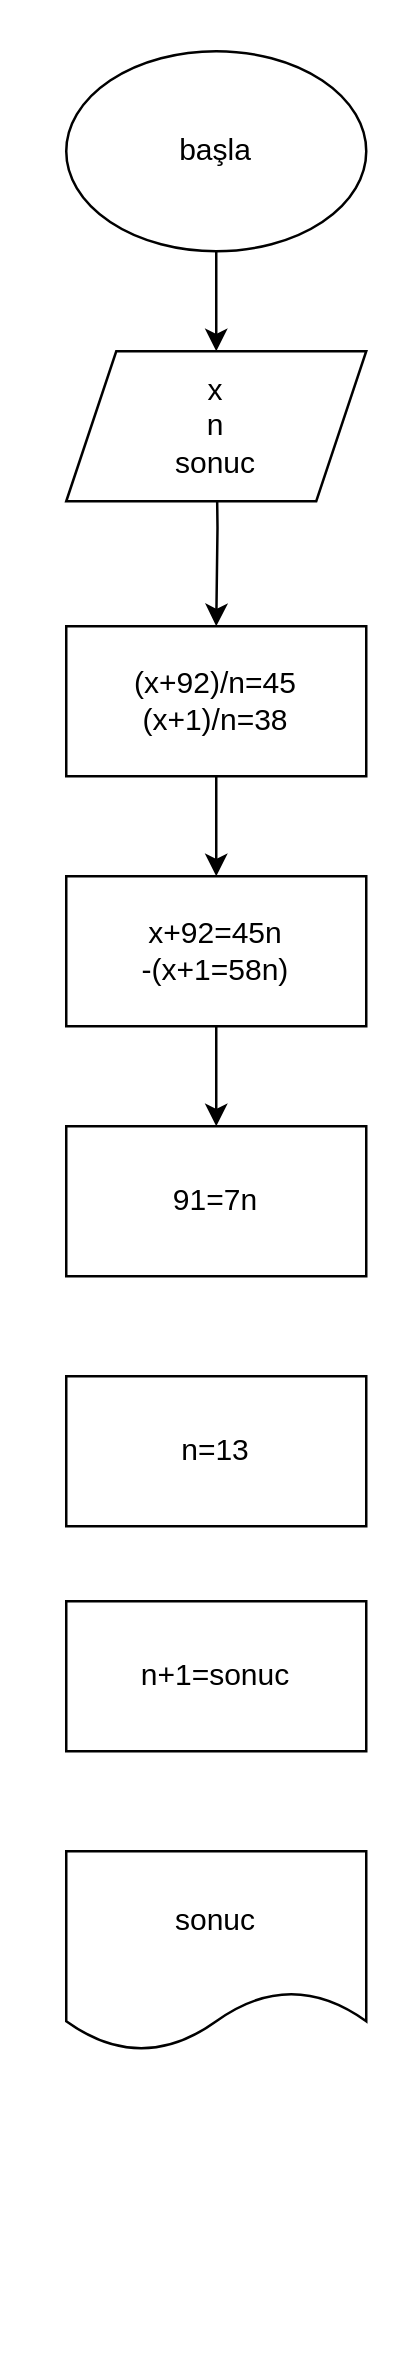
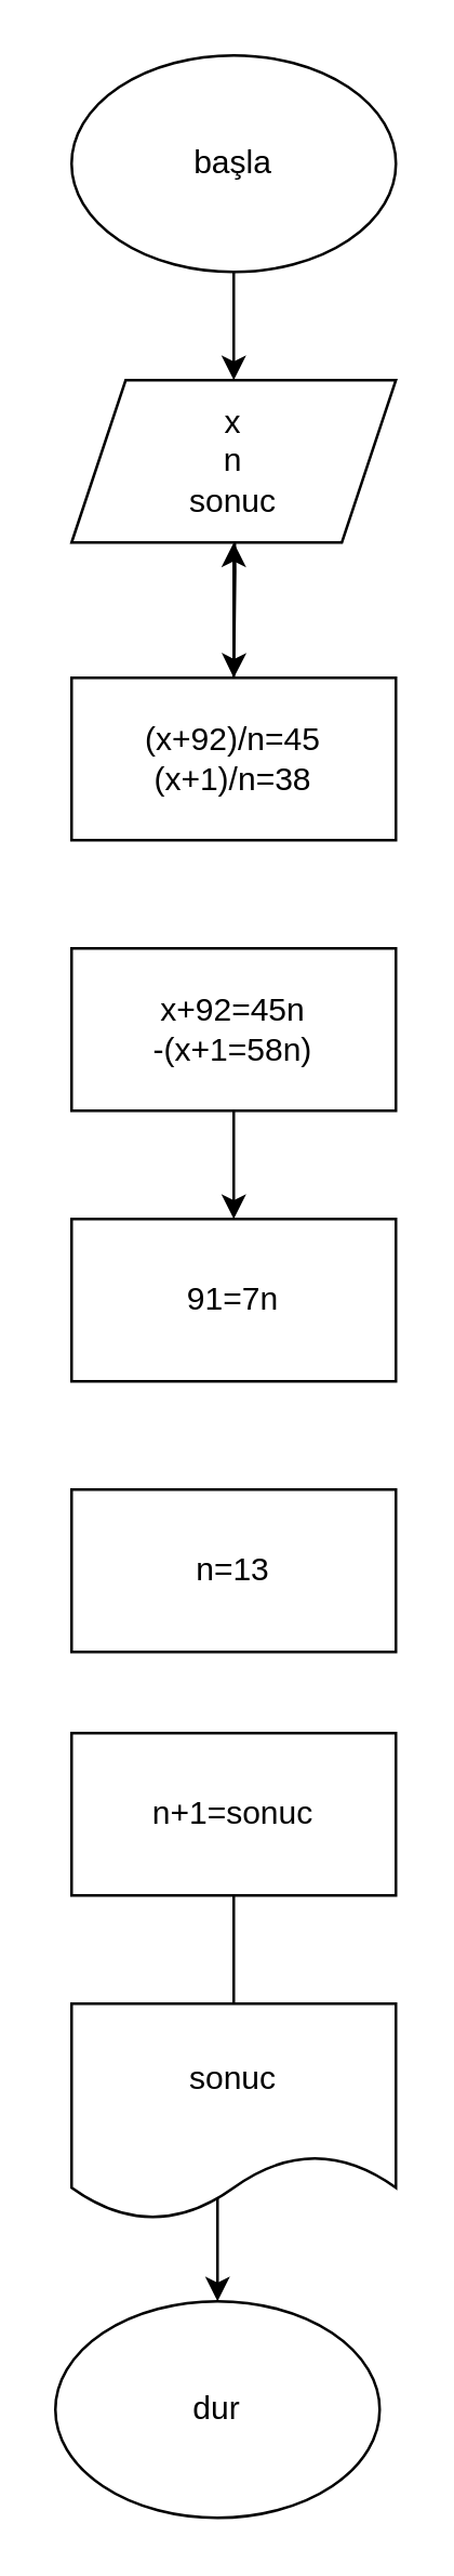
- <mxCell id="5" value="" style="edgeStyle=orthogonalEdgeStyle;rounded=0;orthogonalLoop=1;jettySize=auto;html=1;" parent="1" source="6" target="8" edge="1"><mxGeometry relative="1" as="geometry" /></mxCell>
+ <mxCell id="5" value="" style="edgeStyle=orthogonalEdgeStyle;rounded=0;orthogonalLoop=1;jettySize=auto;html=1;" parent="1" source="6" target="9" edge="1"><mxGeometry relative="1" as="geometry" /></mxCell>
+ <mxCell id="12" value="" style="edgeStyle=orthogonalEdgeStyle;rounded=0;orthogonalLoop=1;jettySize=auto;html=1;entryX=0.5;entryY=0;entryDx=0;entryDy=0;" parent="1" source="13" edge="1" target="14"><mxGeometry relative="1" as="geometry"><mxPoint x="86" y="990" as="targetPoint" /></mxGeometry></mxCell>
+ <mxCell id="14" value="dur" style="ellipse;whiteSpace=wrap;html=1;rounded=0;" parent="1" vertex="1"><mxGeometry x="20" y="850" width="120" height="80" as="geometry" /></mxCell>
